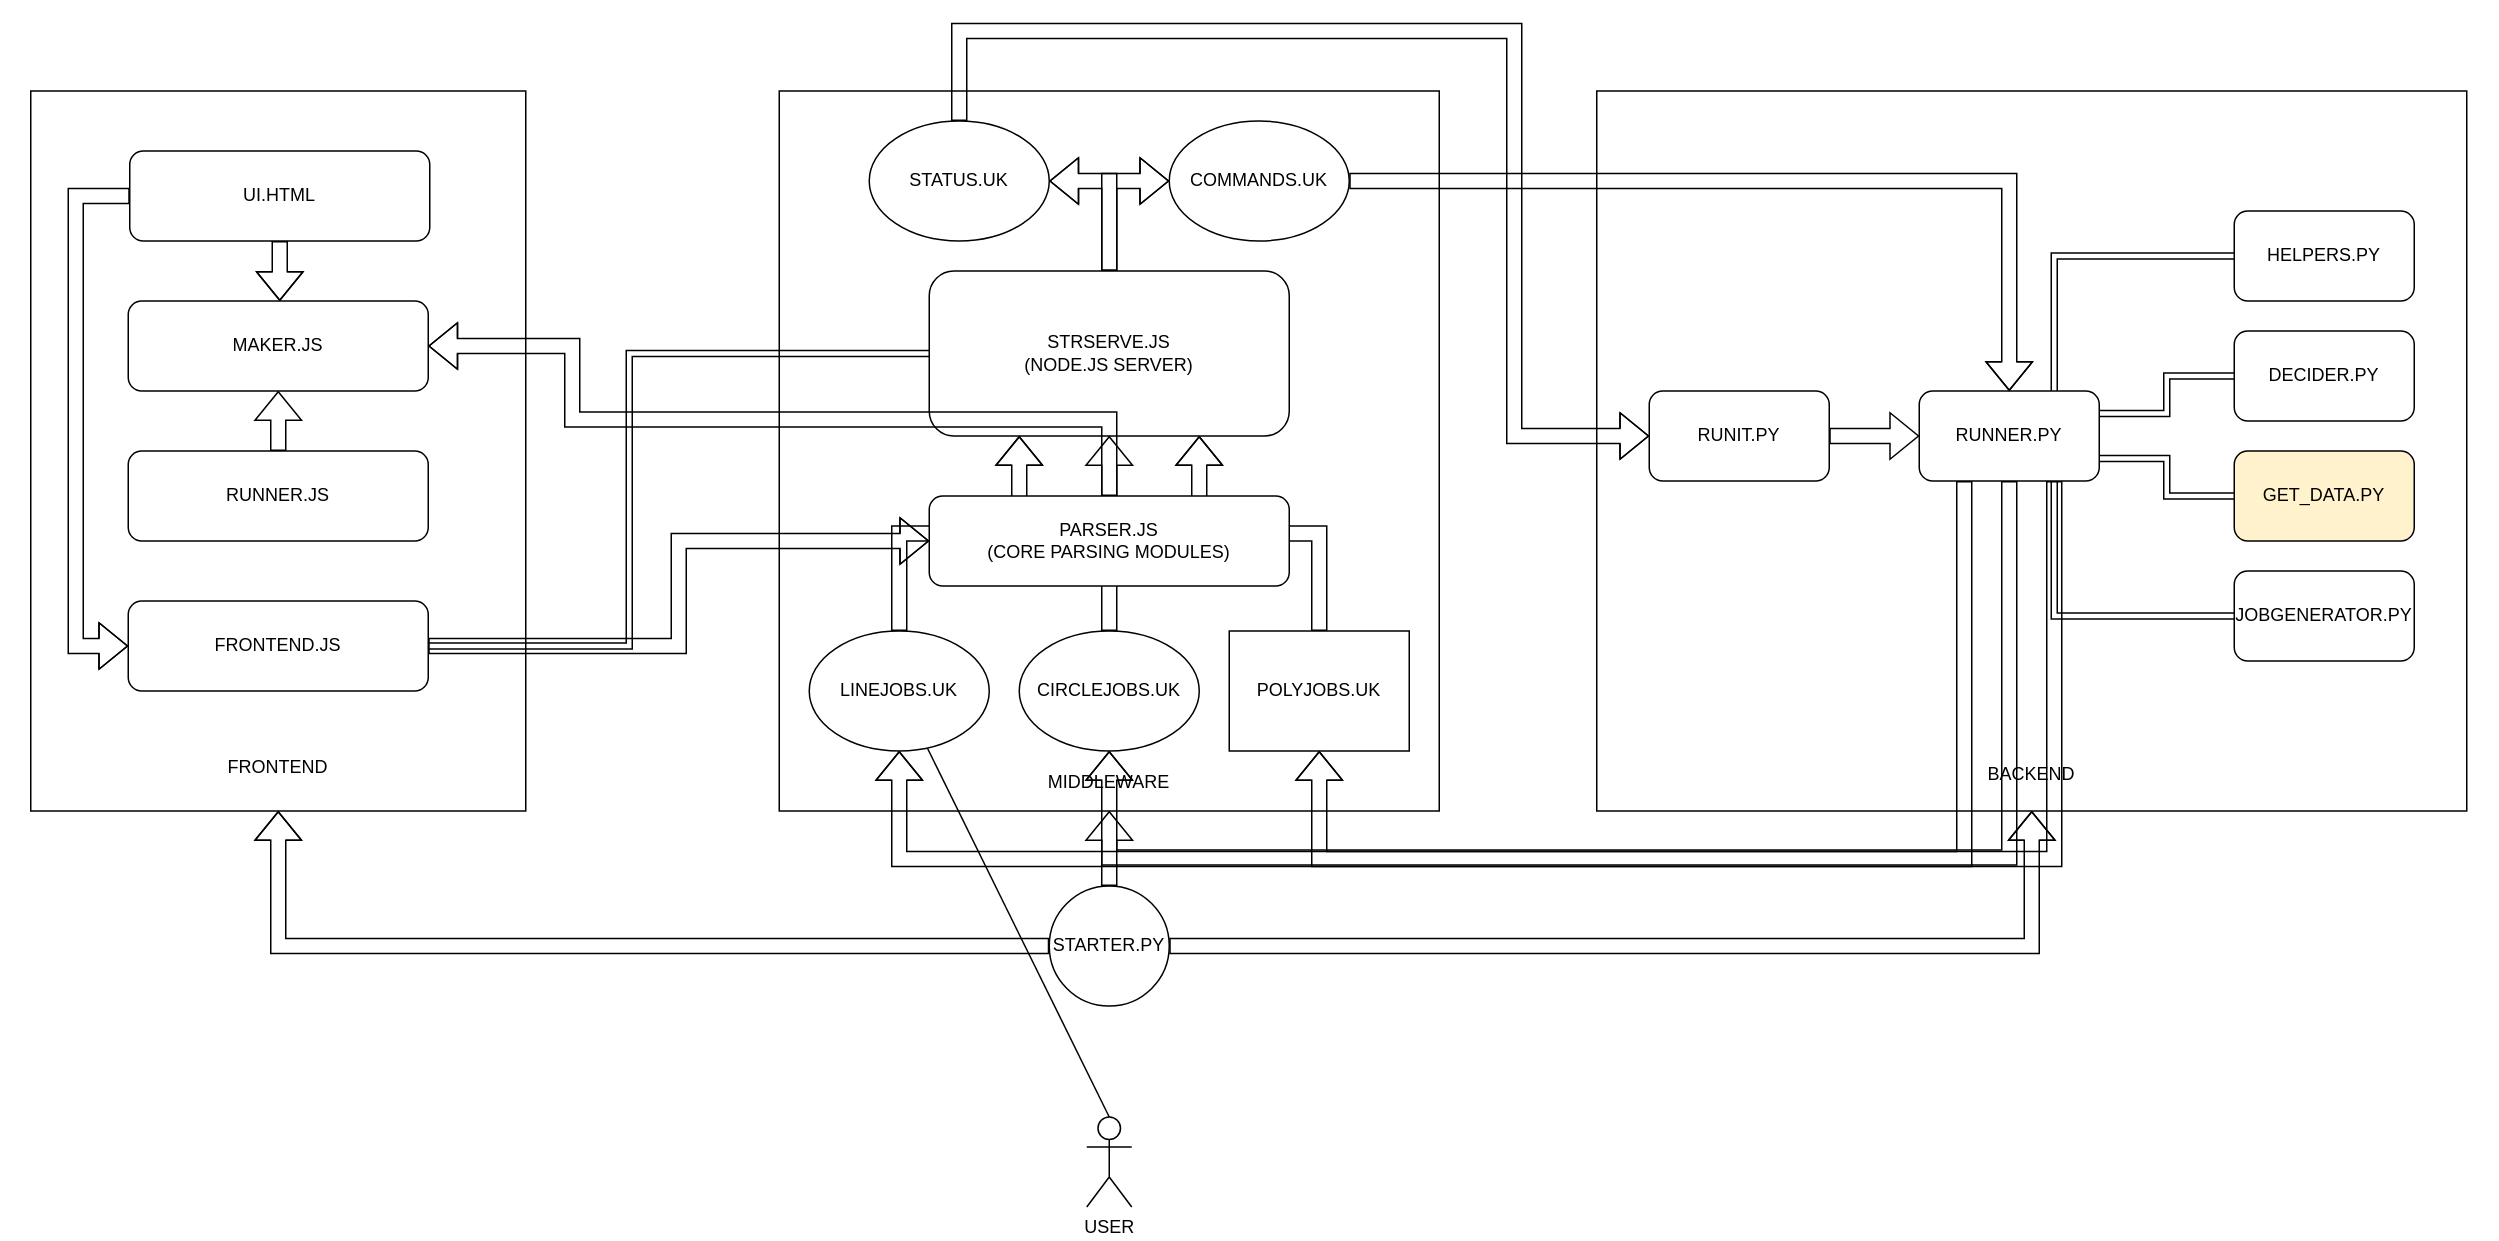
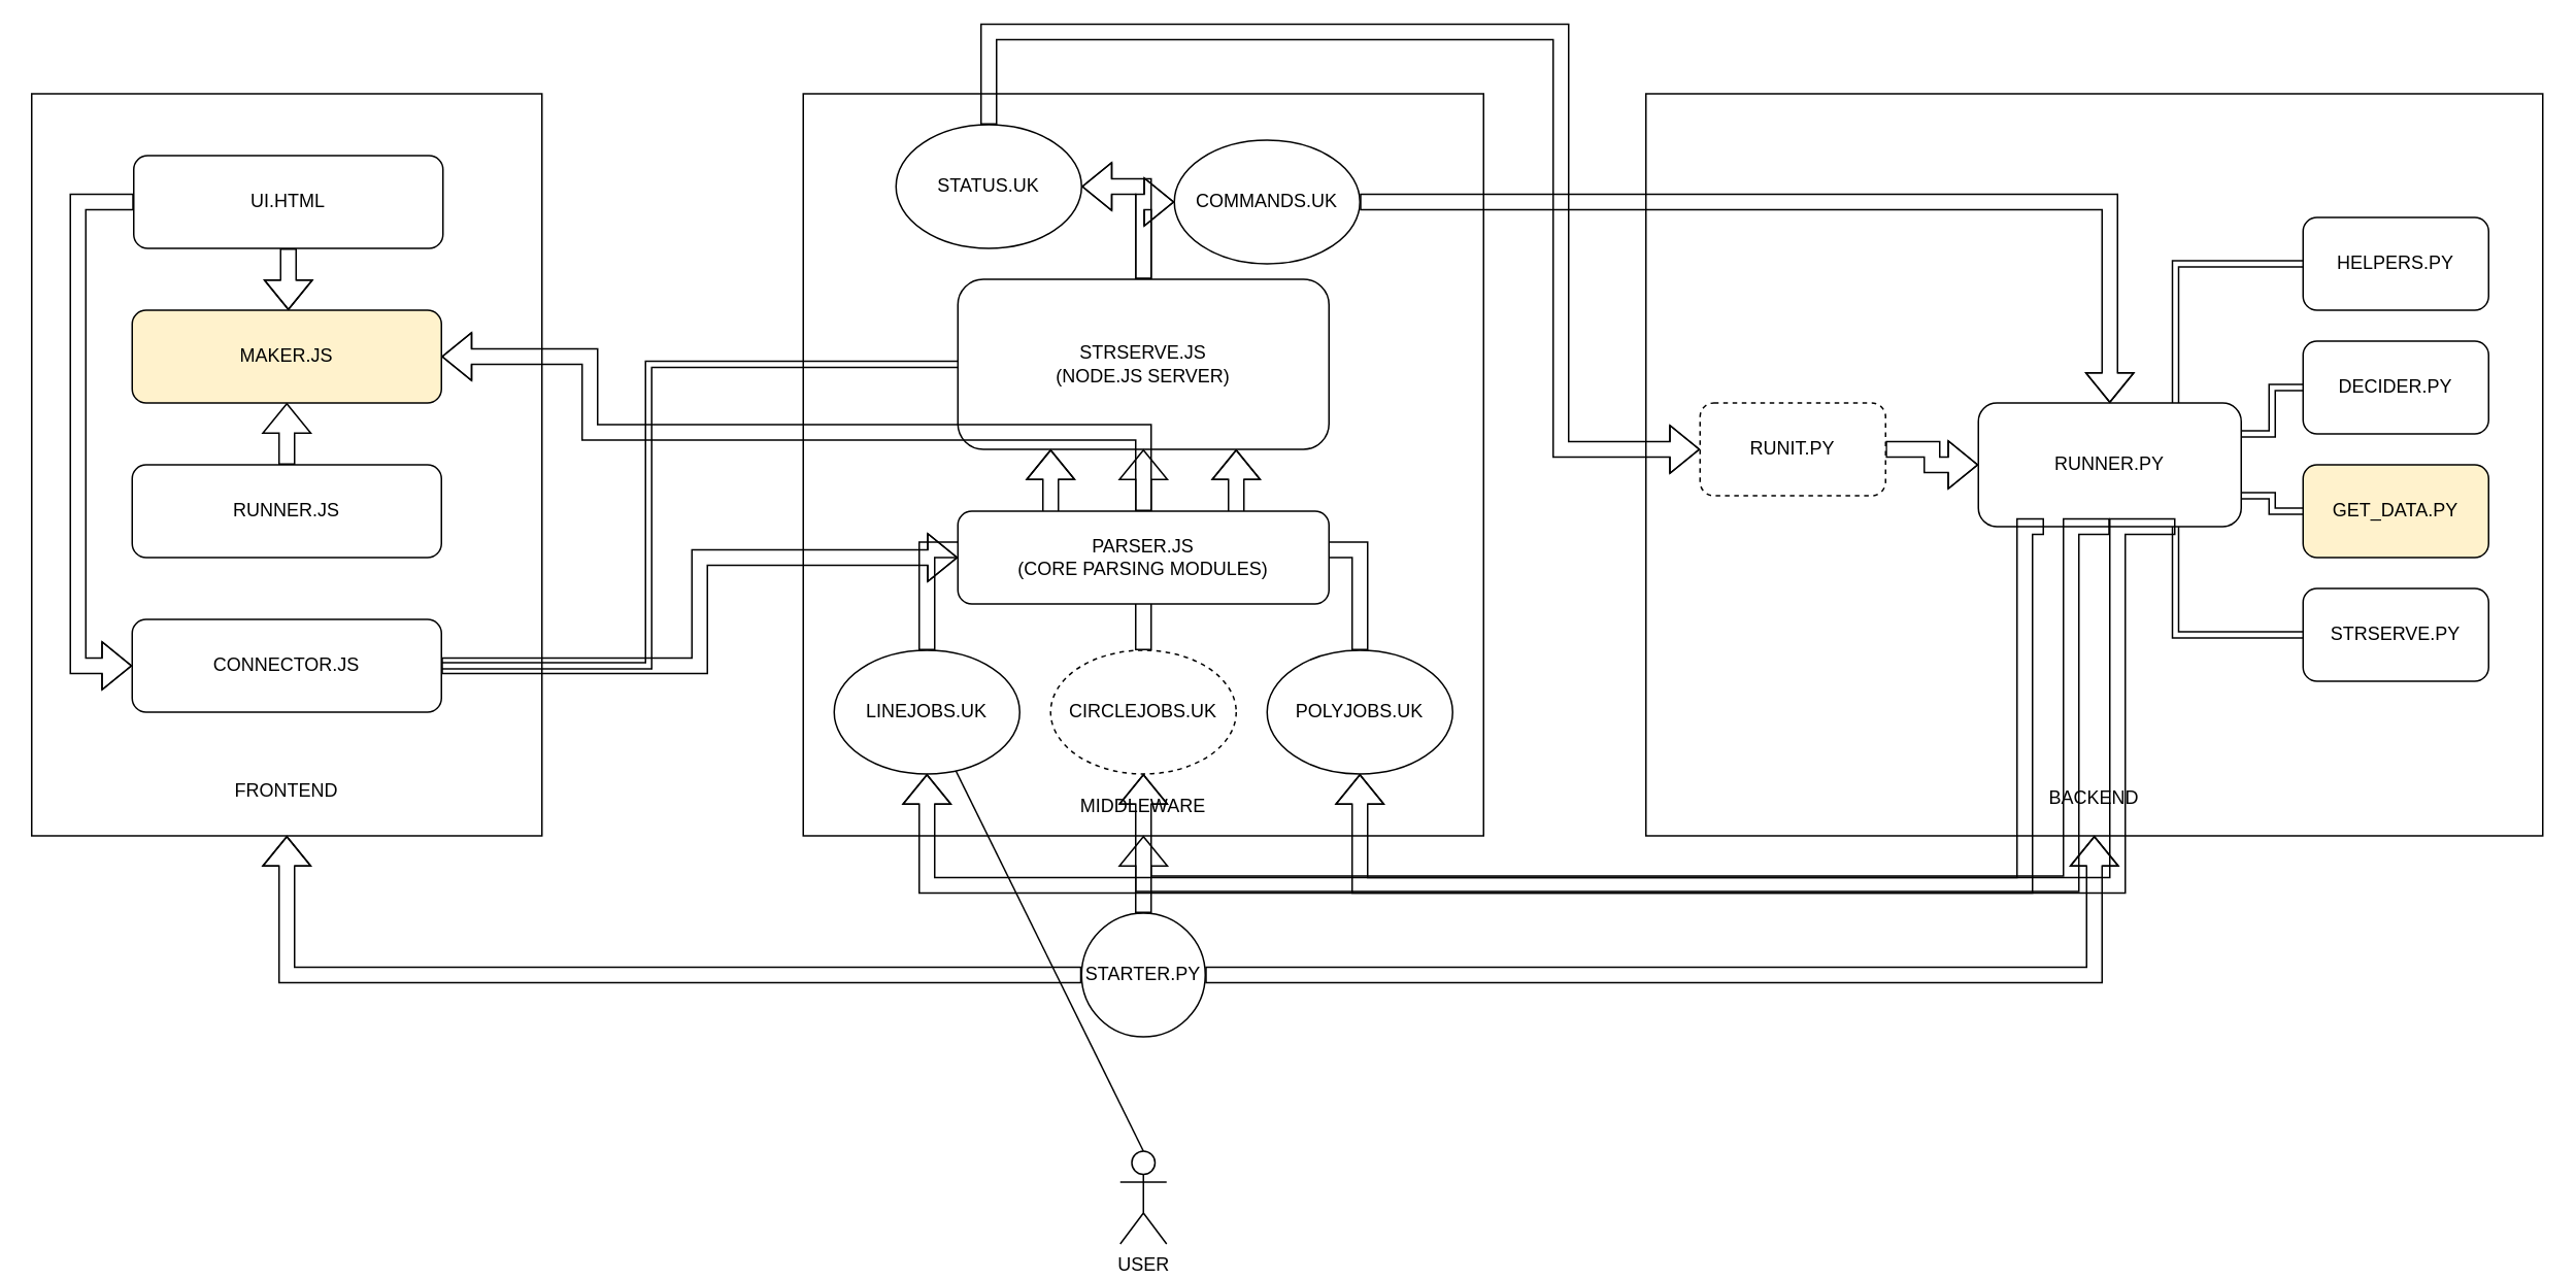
- <mxCell id="8" value="COMMANDS.UK" style="ellipse;whiteSpace=wrap;html=1;" vertex="1" parent="6"><mxGeometry x="240" width="120" height="80" as="geometry" /></mxCell>
+ <mxCell id="8" value="COMMANDS.UK" style="ellipse;whiteSpace=wrap;html=1;" vertex="1" parent="6"><mxGeometry x="220" y="10" width="120" height="80" as="geometry" /></mxCell>
- <mxCell id="27" value="MAKER.JS" style="rounded=1;whiteSpace=wrap;html=1;labelBackgroundColor=none;" vertex="1" parent="19"><mxGeometry x="65" y="140" width="200" height="60" as="geometry" /></mxCell>
+ <mxCell id="27" value="MAKER.JS" style="rounded=1;whiteSpace=wrap;html=1;labelBackgroundColor=none;fillColor=#fff2cc;" vertex="1" parent="19"><mxGeometry x="65" y="140" width="200" height="60" as="geometry" /></mxCell>
- <mxCell id="35" value="RUNIT.PY" style="rounded=1;whiteSpace=wrap;html=1;labelBackgroundColor=none;" vertex="1" parent="28"><mxGeometry x="35" y="200" width="120" height="60" as="geometry" /></mxCell>
+ <mxCell id="35" value="RUNIT.PY" style="rounded=1;whiteSpace=wrap;html=1;labelBackgroundColor=none;dashed=1;" vertex="1" parent="28"><mxGeometry x="35" y="200" width="120" height="60" as="geometry" /></mxCell>
- <mxCell id="40" value="RUNNER.PY" style="rounded=1;whiteSpace=wrap;html=1;labelBackgroundColor=none;" vertex="1" parent="28"><mxGeometry x="215" y="200" width="120" height="60" as="geometry" /></mxCell>
+ <mxCell id="40" value="RUNNER.PY" style="rounded=1;whiteSpace=wrap;html=1;labelBackgroundColor=none;" vertex="1" parent="28"><mxGeometry x="215" y="200" width="170" height="80" as="geometry" /></mxCell>
- <mxCell id="31" value="JOBGENERATOR.PY" style="rounded=1;whiteSpace=wrap;html=1;labelBackgroundColor=none;" vertex="1" parent="28"><mxGeometry x="425" y="320" width="120" height="60" as="geometry" /></mxCell>
+ <mxCell id="31" value="STRSERVE.PY" style="rounded=1;whiteSpace=wrap;html=1;labelBackgroundColor=none;" vertex="1" parent="28"><mxGeometry x="425" y="320" width="120" height="60" as="geometry" /></mxCell>
- <mxCell id="21" value="FRONTEND.JS" style="rounded=1;whiteSpace=wrap;html=1;labelBackgroundColor=none;" vertex="1" parent="19"><mxGeometry x="65" y="340" width="200" height="60" as="geometry" /></mxCell>
+ <mxCell id="21" value="CONNECTOR.JS" style="rounded=1;whiteSpace=wrap;html=1;labelBackgroundColor=none;" vertex="1" parent="19"><mxGeometry x="65" y="340" width="200" height="60" as="geometry" /></mxCell>
- <mxCell id="16" value="CIRCLEJOBS.UK" style="ellipse;whiteSpace=wrap;html=1;" vertex="1" parent="6"><mxGeometry x="140" y="340" width="120" height="80" as="geometry" /></mxCell>
+ <mxCell id="16" value="CIRCLEJOBS.UK" style="ellipse;whiteSpace=wrap;html=1;dashed=1;" vertex="1" parent="6"><mxGeometry x="140" y="340" width="120" height="80" as="geometry" /></mxCell>
- <mxCell id="17" value="POLYJOBS.UK" style="whiteSpace=wrap;html=1;rounded=0;" vertex="1" parent="6"><mxGeometry x="280" y="340" width="120" height="80" as="geometry" /></mxCell>
+ <mxCell id="17" value="POLYJOBS.UK" style="ellipse;whiteSpace=wrap;html=1;" vertex="1" parent="6"><mxGeometry x="280" y="340" width="120" height="80" as="geometry" /></mxCell>
